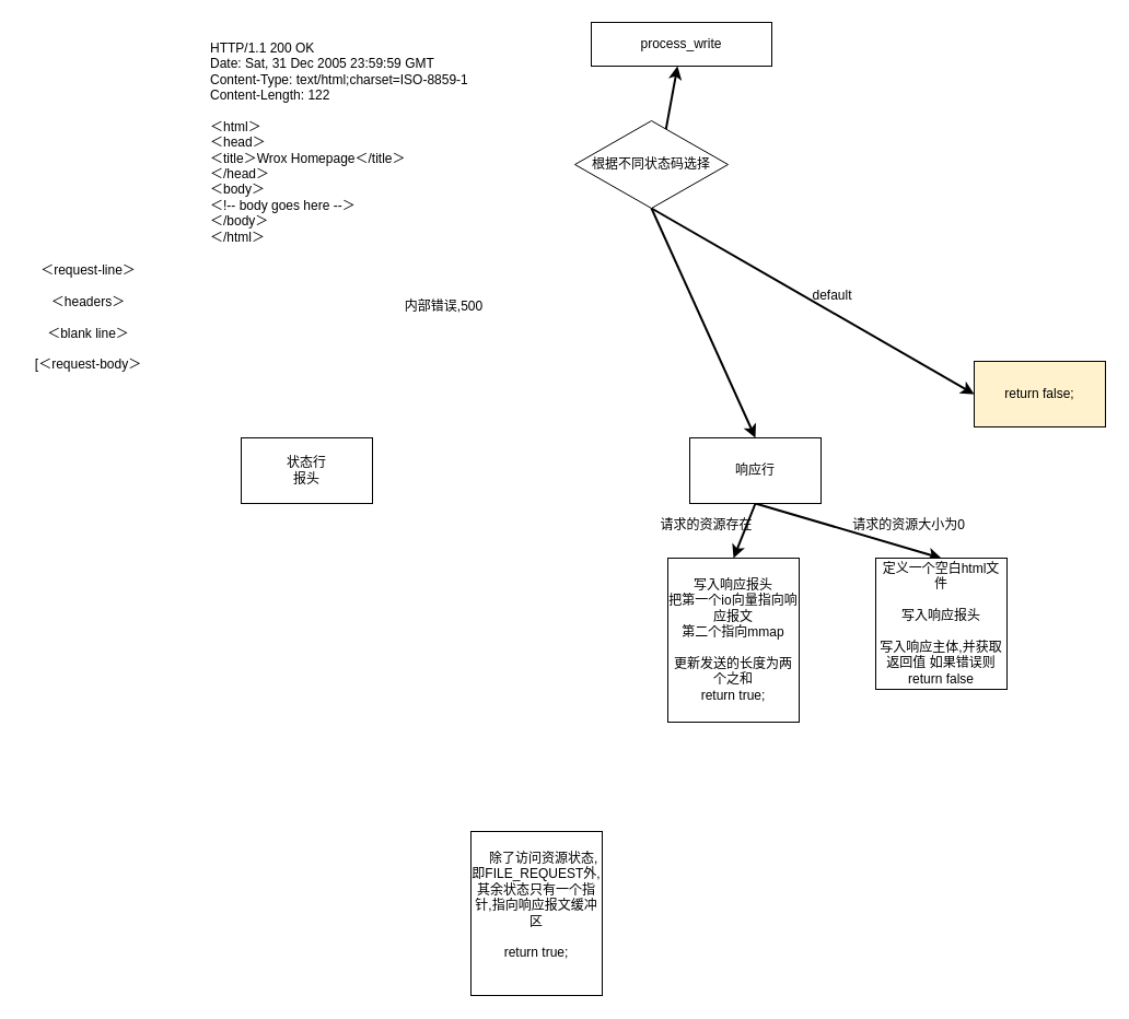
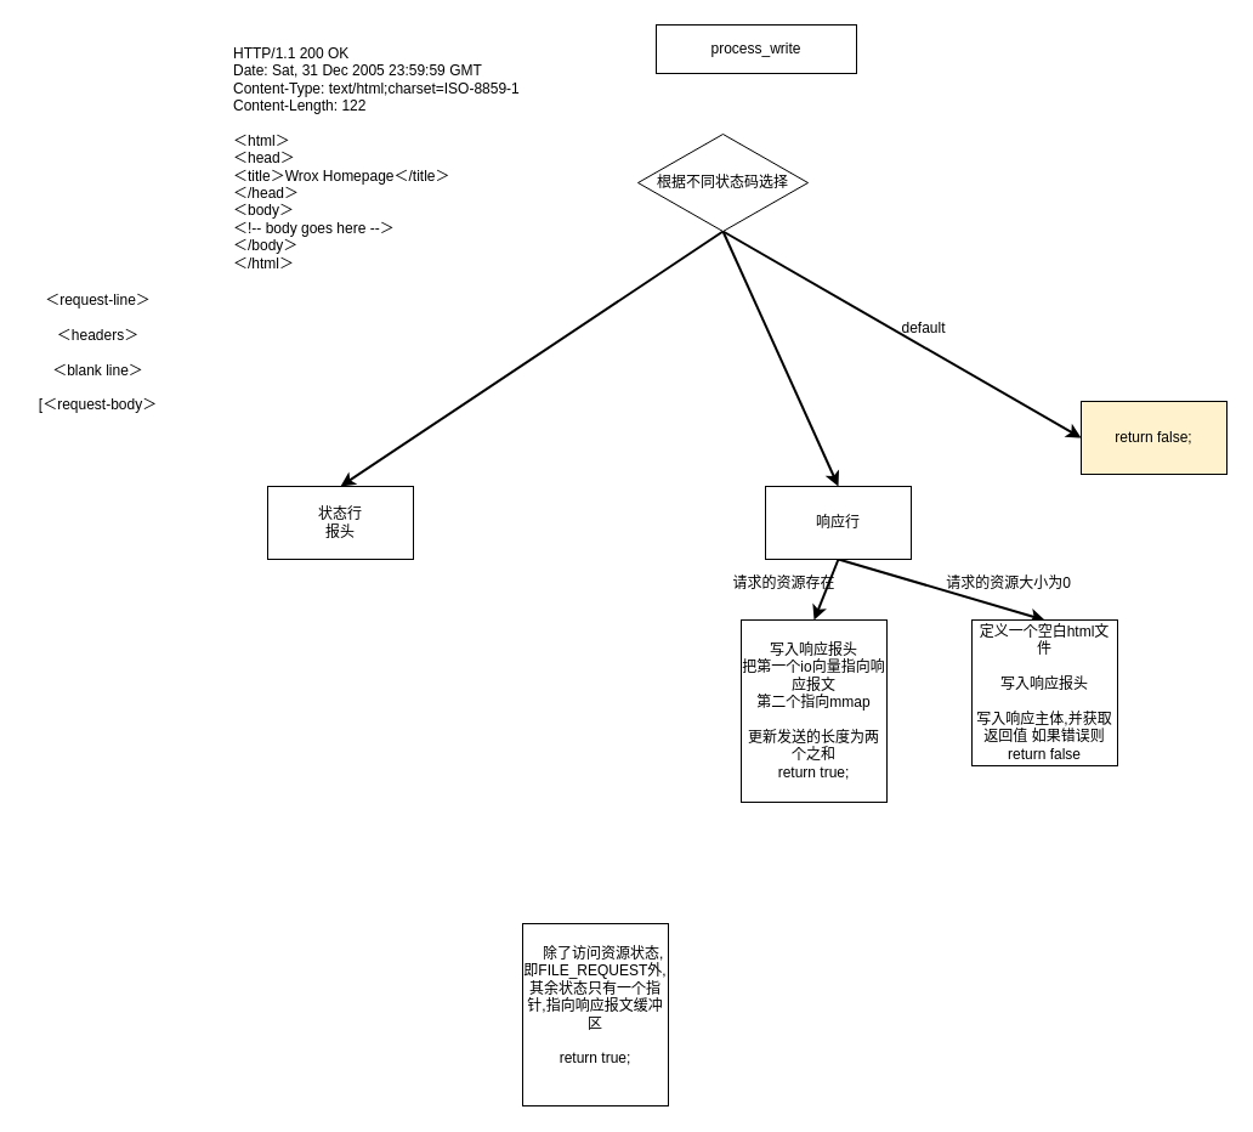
- <mxCell id="3" style="edgeStyle=none;html=1;exitX=0.5;exitY=1;exitDx=0;exitDy=0;fontColor=#000000;strokeColor=#000000;strokeWidth=2;" parent="1" source="6" target="2" edge="1"><mxGeometry relative="1" as="geometry" /></mxCell>
+ <mxCell id="3" style="edgeStyle=none;html=1;exitX=0.5;exitY=1;exitDx=0;exitDy=0;entryX=0.5;entryY=0;entryDx=0;entryDy=0;fontColor=#000000;strokeColor=#000000;strokeWidth=2;" parent="1" source="6" target="7" edge="1"><mxGeometry relative="1" as="geometry" /></mxCell>
- <mxCell id="8" value="&lt;font color=&quot;#000000&quot;&gt;内部错误,500&lt;/font&gt;" style="text;html=1;align=center;verticalAlign=middle;resizable=0;points=[];autosize=1;strokeColor=none;fillColor=none;" parent="1" vertex="1"><mxGeometry x="360" y="270" width="90" height="20" as="geometry" /></mxCell>
